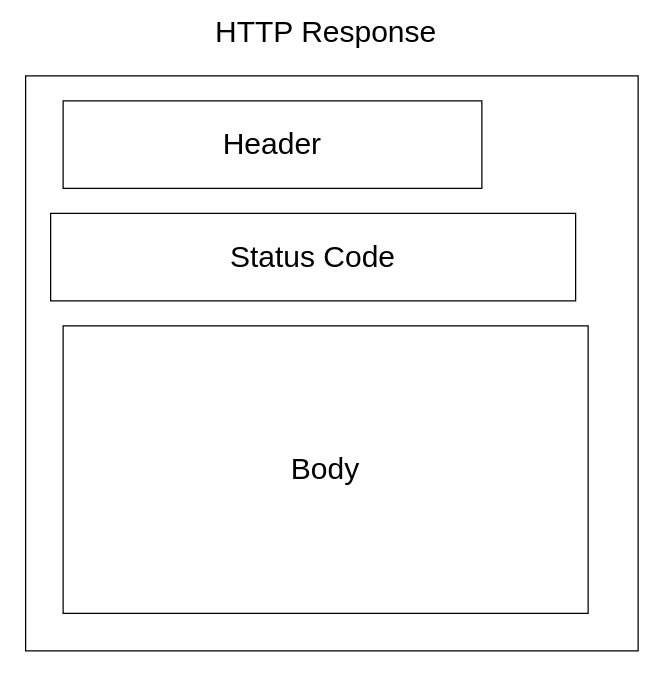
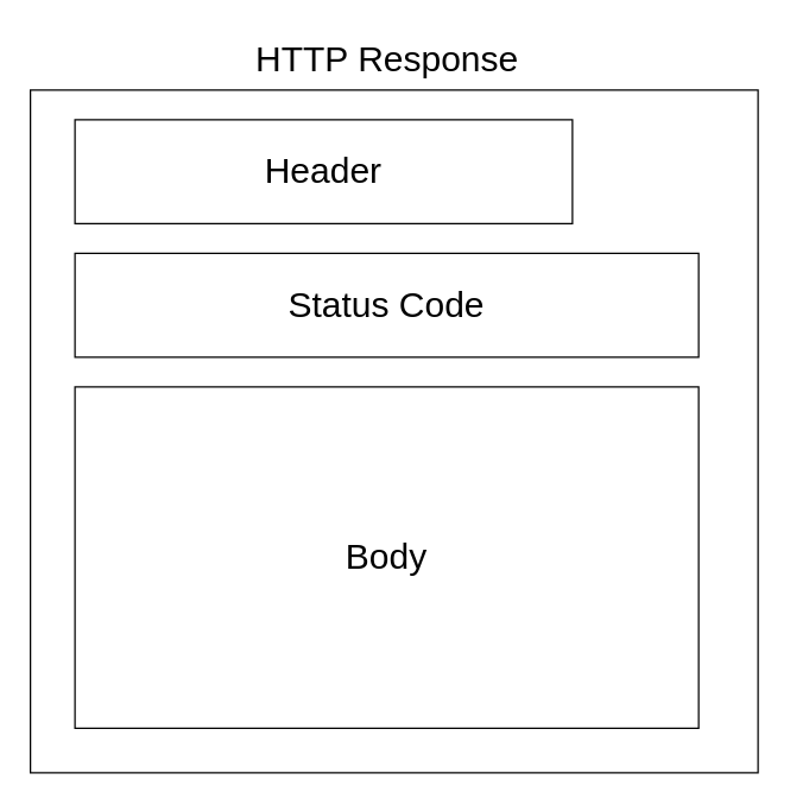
- <mxCell id="3" value="&lt;font style=&quot;font-size: 24px;&quot;&gt;HTTP Response&lt;/font&gt;" style="text;html=1;align=center;verticalAlign=middle;resizable=0;points=[];autosize=1;strokeColor=none;fillColor=none;" parent="1" vertex="1"><mxGeometry x="160" y="5" width="200" height="40" as="geometry" /></mxCell>
+ <mxCell id="3" value="&lt;font style=&quot;font-size: 24px;&quot;&gt;HTTP Response&lt;/font&gt;" style="text;html=1;align=center;verticalAlign=middle;resizable=0;points=[];autosize=1;strokeColor=none;fillColor=none;" parent="1" vertex="1"><mxGeometry x="160" y="20" width="200" height="40" as="geometry" /></mxCell>
- <mxCell id="5" value="Status Code" style="whiteSpace=wrap;html=1;fontSize=24;" parent="1" vertex="1"><mxGeometry x="40" y="170" width="420" height="70" as="geometry" /></mxCell>
+ <mxCell id="5" value="Status Code" style="whiteSpace=wrap;html=1;fontSize=24;" parent="1" vertex="1"><mxGeometry x="50" y="170" width="420" height="70" as="geometry" /></mxCell>
